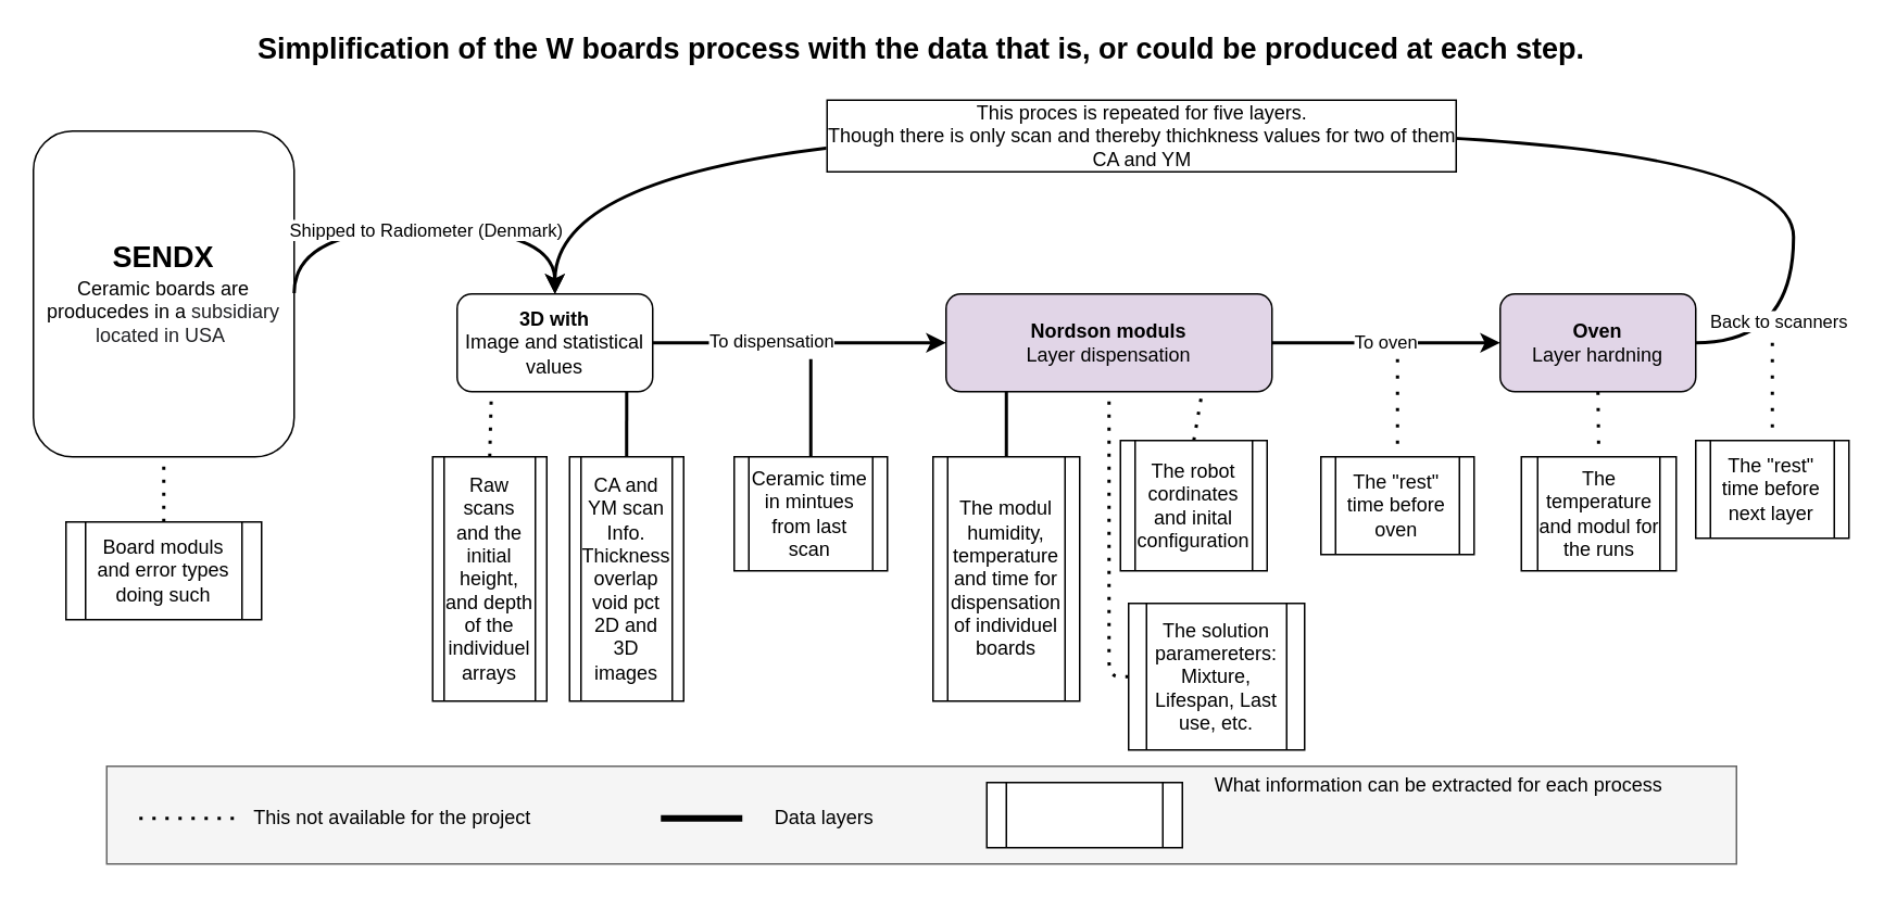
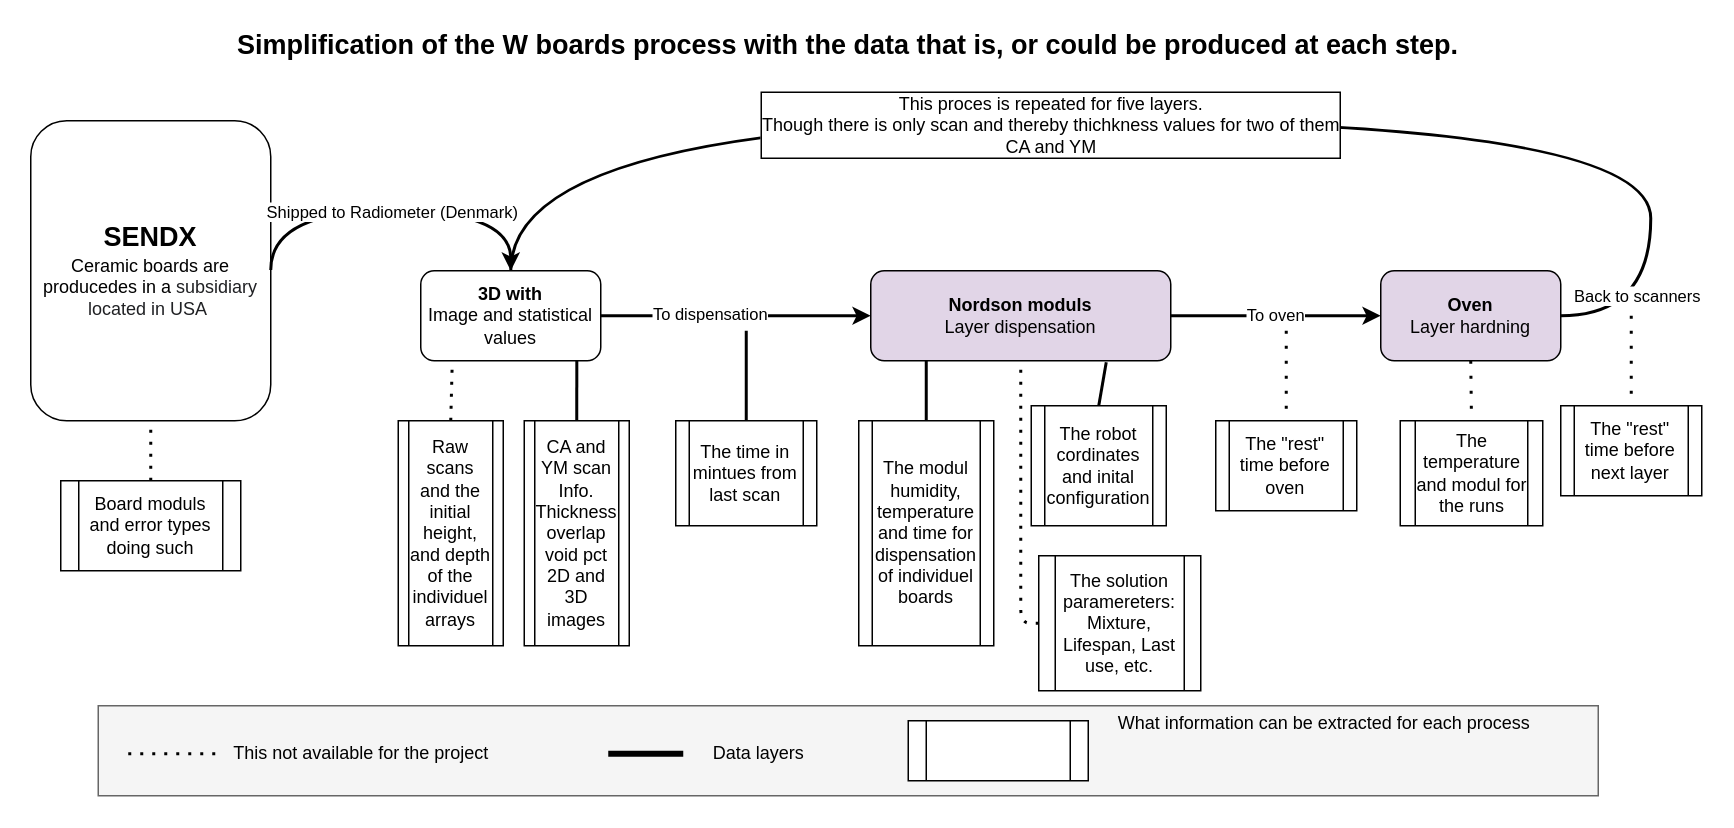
- <mxCell id="32" style="edgeStyle=orthogonalEdgeStyle;curved=1;rounded=0;orthogonalLoop=1;jettySize=auto;html=1;exitX=1;exitY=0.5;exitDx=0;exitDy=0;entryX=0.5;entryY=0;entryDx=0;entryDy=0;strokeWidth=2;" parent="1" source="35" target="15" edge="1"><mxGeometry relative="1" as="geometry"><Array as="points"><mxPoint x="1100" y="210" /><mxPoint x="1100" y="80" /><mxPoint x="340" y="80" /></Array></mxGeometry></mxCell>
+ <mxCell id="32" style="edgeStyle=orthogonalEdgeStyle;curved=1;rounded=0;orthogonalLoop=1;jettySize=auto;html=1;exitX=1;exitY=0.5;exitDx=0;exitDy=0;entryX=0.5;entryY=0;entryDx=0;entryDy=0;strokeWidth=2;endArrow=none;" parent="1" source="35" target="15" edge="1"><mxGeometry relative="1" as="geometry"><Array as="points"><mxPoint x="1100" y="210" /><mxPoint x="1100" y="80" /><mxPoint x="340" y="80" /></Array></mxGeometry></mxCell>
- <mxCell id="28" value="" style="endArrow=none;dashed=1;html=1;dashPattern=1 3;strokeWidth=2;entryX=0.785;entryY=1.017;entryDx=0;entryDy=0;exitX=0.5;exitY=0;exitDx=0;exitDy=0;entryPerimeter=0;" parent="1" source="27" target="24" edge="1"><mxGeometry width="50" height="50" relative="1" as="geometry"><mxPoint x="310" y="290" as="sourcePoint" /><mxPoint x="311" y="251.02" as="targetPoint" /></mxGeometry></mxCell>
+ <mxCell id="28" value="" style="endArrow=none;dashed=0;html=1;dashPattern=1 3;strokeWidth=2;entryX=0.785;entryY=1.017;entryDx=0;entryDy=0;exitX=0.5;exitY=0;exitDx=0;exitDy=0;entryPerimeter=0;" parent="1" source="27" target="24" edge="1"><mxGeometry width="50" height="50" relative="1" as="geometry"><mxPoint x="310" y="290" as="sourcePoint" /><mxPoint x="311" y="251.02" as="targetPoint" /></mxGeometry></mxCell>
- <mxCell id="30" value="Ceramic time in mintues from last scan" style="shape=process;whiteSpace=wrap;html=1;backgroundOutline=1;" parent="1" vertex="1"><mxGeometry x="450" y="280" width="94" height="70" as="geometry" /></mxCell>
+ <mxCell id="30" value="The time in mintues from last scan" style="shape=process;whiteSpace=wrap;html=1;backgroundOutline=1;" parent="1" vertex="1"><mxGeometry x="450" y="280" width="94" height="70" as="geometry" /></mxCell>
